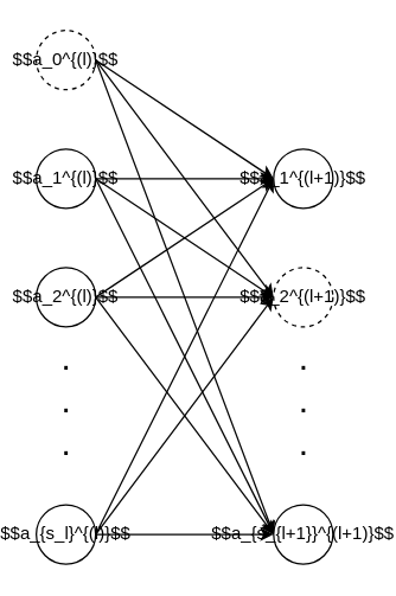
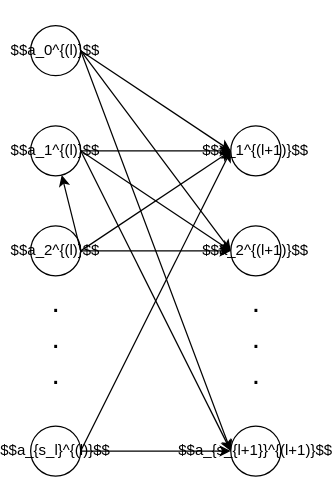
- <mxCell id="2" value="$$a_0^{(l)}$$" style="ellipse;whiteSpace=wrap;html=1;aspect=fixed;dashed=1;" parent="1" vertex="1"><mxGeometry x="20" y="20" width="40" height="40" as="geometry" /></mxCell>
+ <mxCell id="2" value="$$a_0^{(l)}$$" style="ellipse;whiteSpace=wrap;html=1;aspect=fixed;" parent="1" vertex="1"><mxGeometry x="20" y="20" width="40" height="40" as="geometry" /></mxCell>
- <mxCell id="7" value="$$a_2^{(l+1)}$$" style="ellipse;whiteSpace=wrap;html=1;aspect=fixed;dashed=1;" parent="1" vertex="1"><mxGeometry x="180" y="180" width="40" height="40" as="geometry" /></mxCell>
+ <mxCell id="7" value="$$a_2^{(l+1)}$$" style="ellipse;whiteSpace=wrap;html=1;aspect=fixed;" parent="1" vertex="1"><mxGeometry x="180" y="180" width="40" height="40" as="geometry" /></mxCell>
- <mxCell id="19" value="" style="endArrow=classic;html=1;exitX=1;exitY=0.5;exitDx=0;exitDy=0;entryX=0;entryY=0.5;entryDx=0;entryDy=0;" parent="1" source="4" target="8" edge="1"><mxGeometry width="50" height="50" relative="1" as="geometry"><mxPoint x="160" y="140" as="sourcePoint" /><mxPoint x="280" y="220" as="targetPoint" /></mxGeometry></mxCell>
+ <mxCell id="19" value="" style="endArrow=classic;html=1;exitX=1;exitY=0.5;exitDx=0;exitDy=0;" parent="1" source="4" target="3" edge="1"><mxGeometry width="50" height="50" relative="1" as="geometry"><mxPoint x="160" y="140" as="sourcePoint" /><mxPoint x="280" y="220" as="targetPoint" /></mxGeometry></mxCell>
- <mxCell id="17" value="" style="endArrow=classic;html=1;exitX=1;exitY=0.5;exitDx=0;exitDy=0;entryX=0;entryY=0.5;entryDx=0;entryDy=0;" parent="1" source="5" target="7" edge="1"><mxGeometry width="50" height="50" relative="1" as="geometry"><mxPoint x="140" y="120" as="sourcePoint" /><mxPoint x="260" y="200" as="targetPoint" /></mxGeometry></mxCell>
